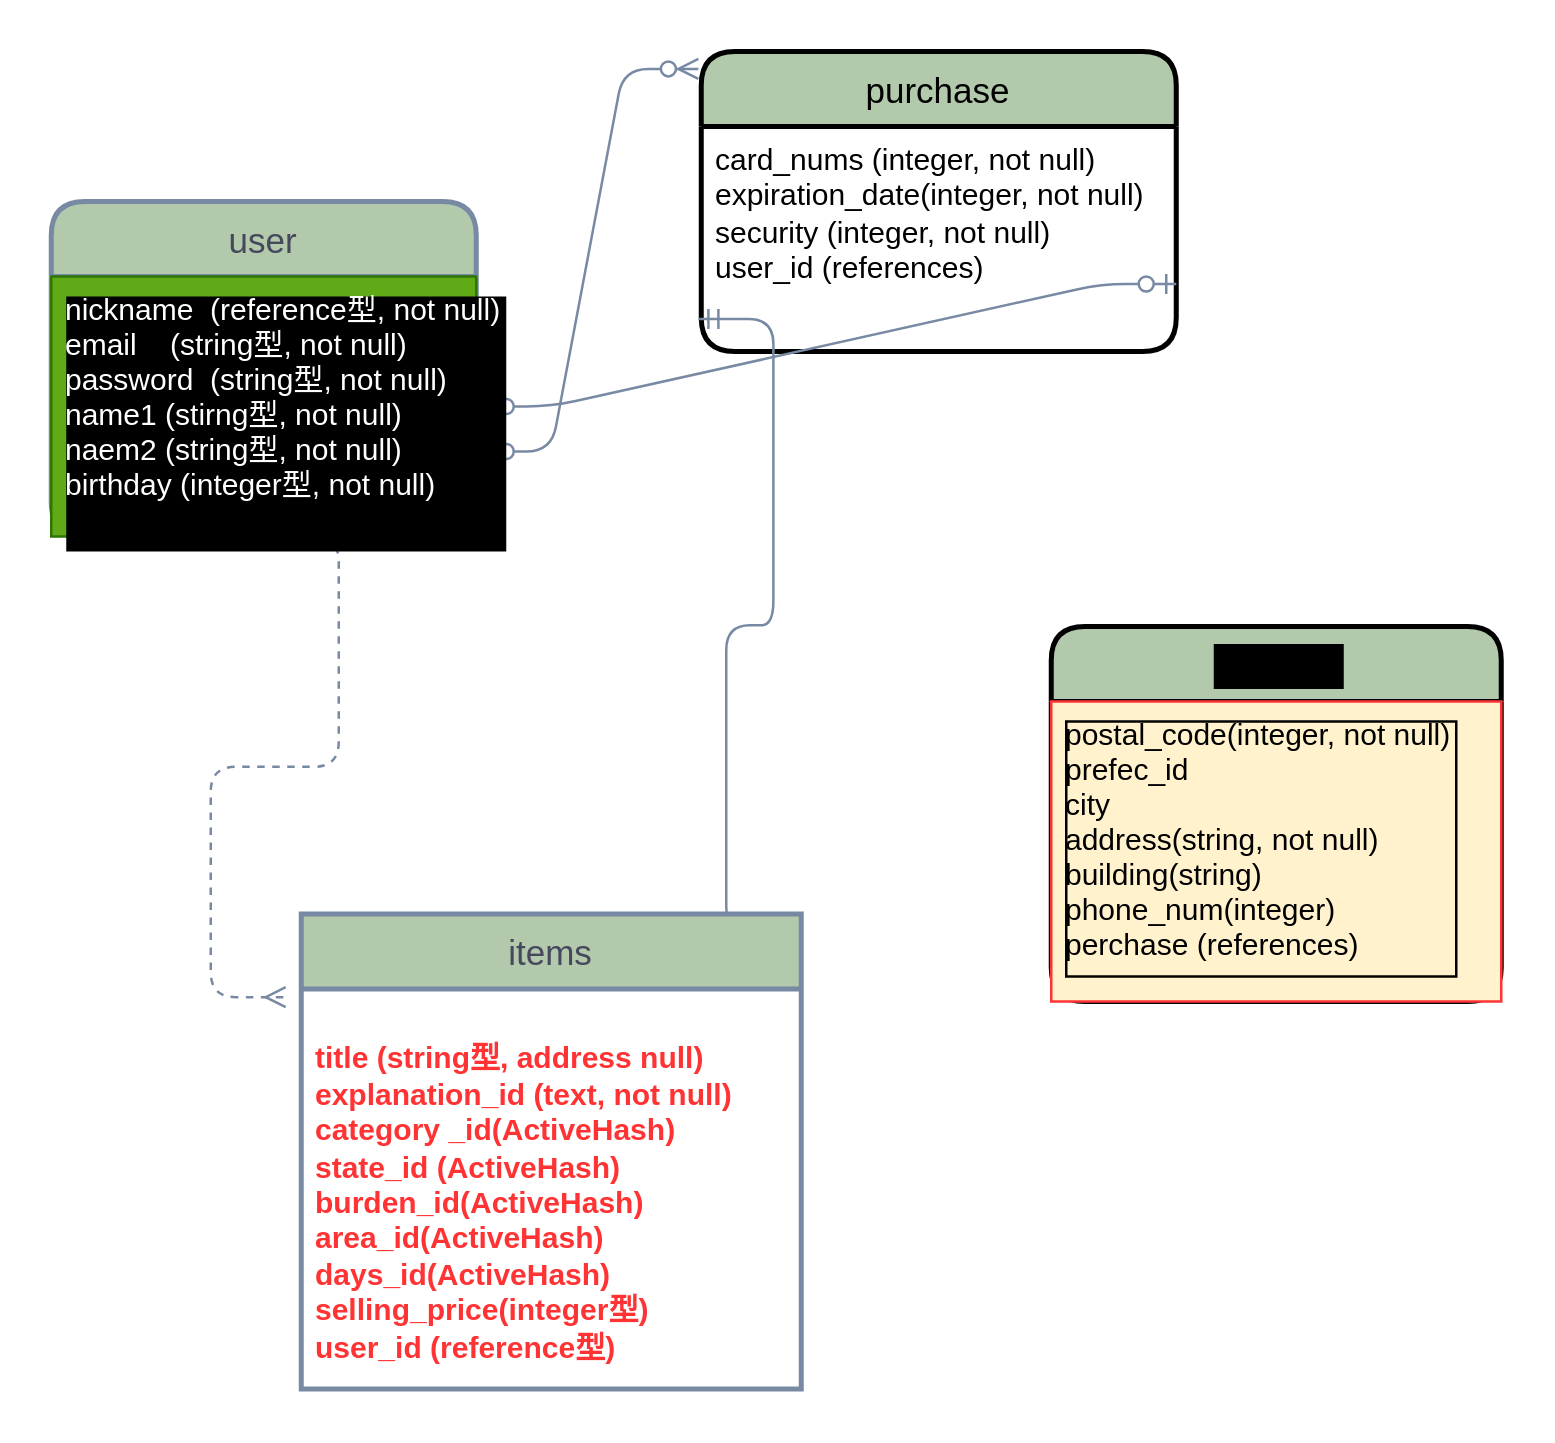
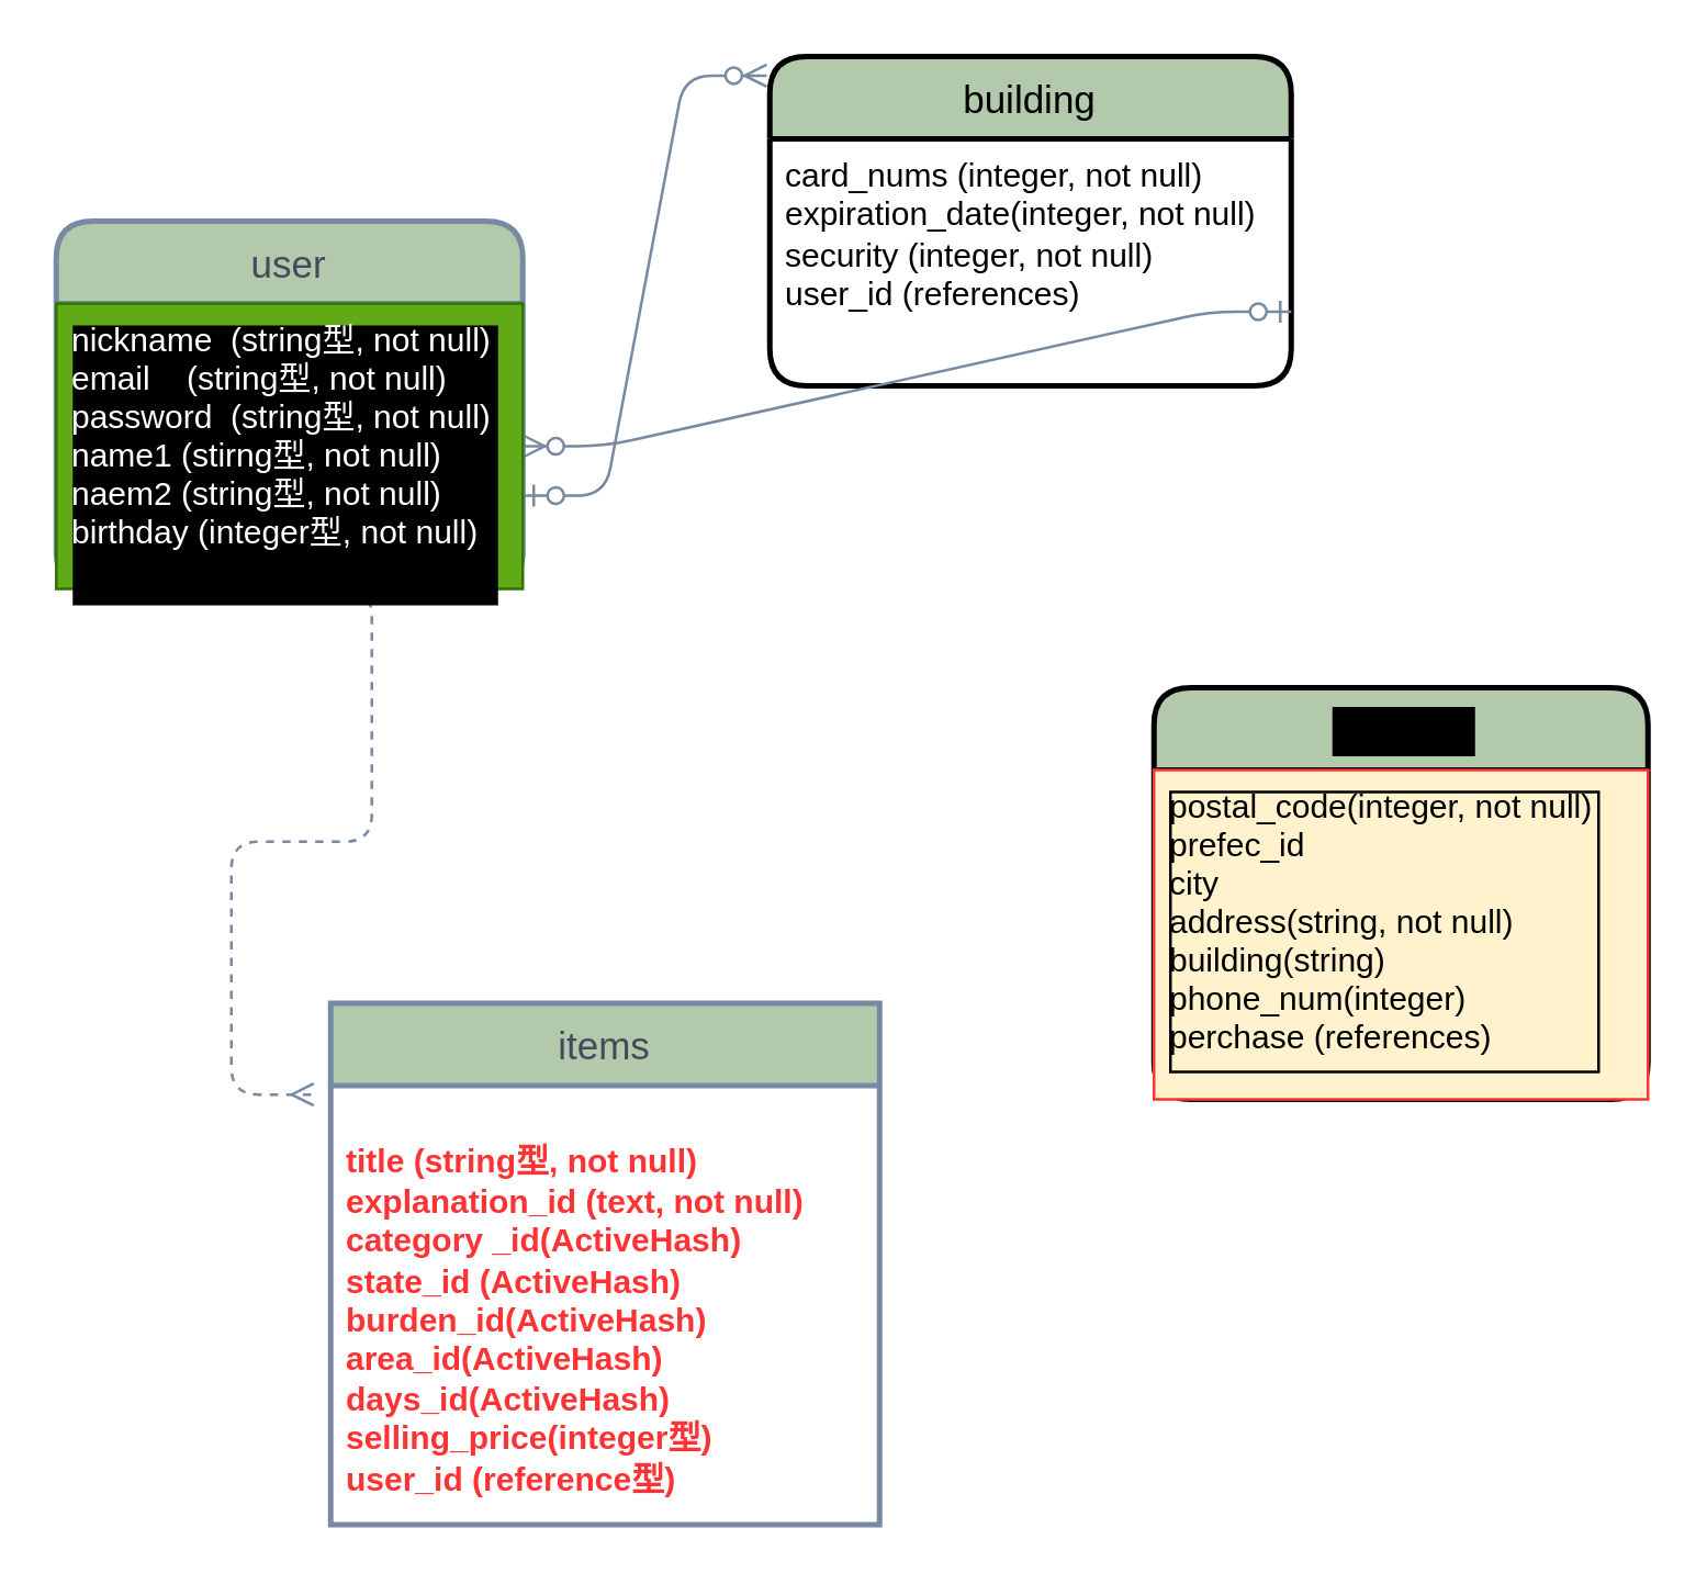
- <mxCell id="4" value="purchase" style="swimlane;childLayout=stackLayout;horizontal=1;startSize=30;horizontalStack=0;rounded=1;fontSize=14;fontStyle=0;strokeWidth=2;resizeParent=0;resizeLast=1;shadow=0;dashed=0;align=center;labelBackgroundColor=none;sketch=0;fillColor=#B2C9AB;fontColor=#000000;" parent="1" vertex="1"><mxGeometry x="280" y="20" width="190" height="120" as="geometry" /></mxCell>
+ <mxCell id="4" value="building" style="swimlane;childLayout=stackLayout;horizontal=1;startSize=30;horizontalStack=0;rounded=1;fontSize=14;fontStyle=0;strokeWidth=2;resizeParent=0;resizeLast=1;shadow=0;dashed=0;align=center;labelBackgroundColor=none;sketch=0;fillColor=#B2C9AB;fontColor=#000000;" parent="1" vertex="1"><mxGeometry x="280" y="20" width="190" height="120" as="geometry" /></mxCell>
- <mxCell id="13" value="nickname  (reference型, not null)&#10;email    (string型, not null)&#10;password  (string型, not null)&#10;name1 (stirng型, not null)&#10;naem2 (string型, not null)&#10;birthday (integer型, not null)&#10;&#10;" style="align=left;strokeColor=#2D7600;fillColor=#60a917;spacingLeft=4;fontSize=12;verticalAlign=top;resizable=0;rotatable=0;part=1;fontColor=#ffffff;labelBackgroundColor=#000000;" parent="12" vertex="1"><mxGeometry y="30" width="170" height="104" as="geometry" /></mxCell>
+ <mxCell id="13" value="nickname  (string型, not null)&#10;email    (string型, not null)&#10;password  (string型, not null)&#10;name1 (stirng型, not null)&#10;naem2 (string型, not null)&#10;birthday (integer型, not null)&#10;&#10;" style="align=left;strokeColor=#2D7600;fillColor=#60a917;spacingLeft=4;fontSize=12;verticalAlign=top;resizable=0;rotatable=0;part=1;fontColor=#ffffff;labelBackgroundColor=#000000;" parent="12" vertex="1"><mxGeometry y="30" width="170" height="104" as="geometry" /></mxCell>
- <mxCell id="6" value="" style="edgeStyle=entityRelationEdgeStyle;fontSize=12;html=1;endArrow=ERmandOne;startArrow=ERmandOne;strokeColor=#788AA3;fillColor=#B2C9AB;exitX=1;exitY=0.037;exitDx=0;exitDy=0;exitPerimeter=0;entryX=-0.006;entryY=0.856;entryDx=0;entryDy=0;entryPerimeter=0;" parent="1" source="10" target="5" edge="1"><mxGeometry width="100" height="100" relative="1" as="geometry"><mxPoint x="220" y="370" as="sourcePoint" /><mxPoint x="320" y="270" as="targetPoint" /></mxGeometry></mxCell>
- <mxCell id="11" value="&#10;title (string型, address null)&#10;explanation_id (text, not null)&#10;category _id(ActiveHash)&#10;state_id (ActiveHash)&#10;burden_id(ActiveHash)&#10;area_id(ActiveHash)&#10;days_id(ActiveHash)&#10;selling_price(integer型)&#10;user_id (reference型)&#10;&#10;" style="align=left;strokeColor=none;fillColor=none;spacingLeft=4;fontSize=12;verticalAlign=top;resizable=0;rotatable=0;part=1;labelBackgroundColor=none;fontStyle=1;labelBorderColor=none;whiteSpace=wrap;fontColor=#FF3333;" parent="10" vertex="1"><mxGeometry y="30" width="200" height="160" as="geometry" /></mxCell>
+ <mxCell id="11" value="&#10;title (string型, not null)&#10;explanation_id (text, not null)&#10;category _id(ActiveHash)&#10;state_id (ActiveHash)&#10;burden_id(ActiveHash)&#10;area_id(ActiveHash)&#10;days_id(ActiveHash)&#10;selling_price(integer型)&#10;user_id (reference型)&#10;&#10;" style="align=left;strokeColor=none;fillColor=none;spacingLeft=4;fontSize=12;verticalAlign=top;resizable=0;rotatable=0;part=1;labelBackgroundColor=none;fontStyle=1;labelBorderColor=none;whiteSpace=wrap;fontColor=#FF3333;" parent="10" vertex="1"><mxGeometry y="30" width="200" height="160" as="geometry" /></mxCell>
